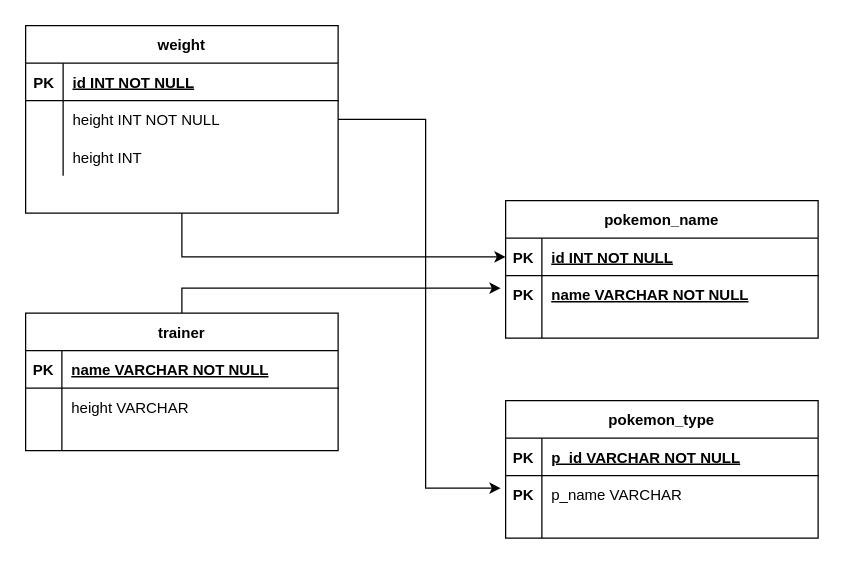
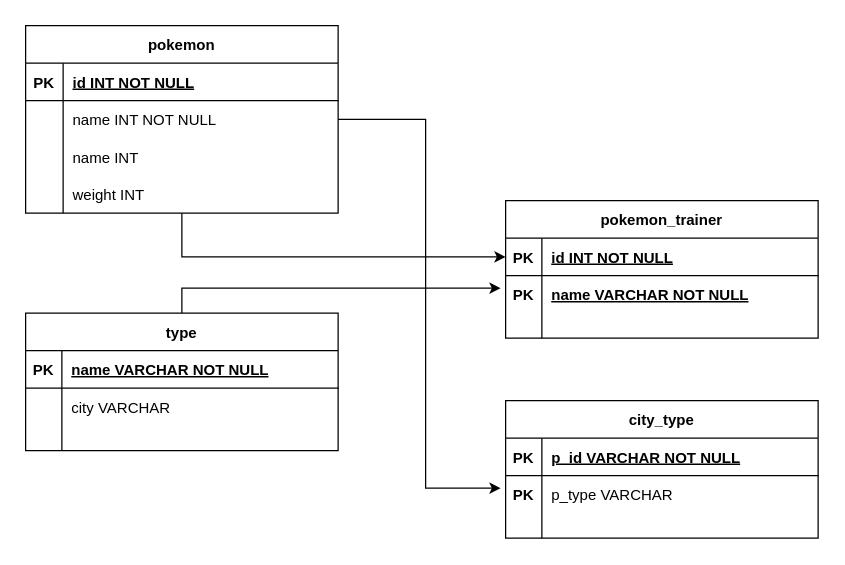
- <mxCell id="4" value="weight" style="shape=table;startSize=30;container=1;collapsible=1;childLayout=tableLayout;fixedRows=1;rowLines=0;fontStyle=1;align=center;resizeLast=1;" vertex="1" parent="1"><mxGeometry x="20" y="20" width="250" height="150" as="geometry" /></mxCell>
+ <mxCell id="4" value="pokemon" style="shape=table;startSize=30;container=1;collapsible=1;childLayout=tableLayout;fixedRows=1;rowLines=0;fontStyle=1;align=center;resizeLast=1;" vertex="1" parent="1"><mxGeometry x="20" y="20" width="250" height="150" as="geometry" /></mxCell>
- <mxCell id="10" value="height INT NOT NULL" style="shape=partialRectangle;overflow=hidden;connectable=0;fillColor=none;top=0;left=0;bottom=0;right=0;align=left;spacingLeft=6;" vertex="1" parent="8"><mxGeometry x="30" width="220" height="30" as="geometry"><mxRectangle width="220" height="30" as="alternateBounds" /></mxGeometry></mxCell>
+ <mxCell id="10" value="name INT NOT NULL" style="shape=partialRectangle;overflow=hidden;connectable=0;fillColor=none;top=0;left=0;bottom=0;right=0;align=left;spacingLeft=6;" vertex="1" parent="8"><mxGeometry x="30" width="220" height="30" as="geometry"><mxRectangle width="220" height="30" as="alternateBounds" /></mxGeometry></mxCell>
- <mxCell id="13" value="height INT" style="shape=partialRectangle;overflow=hidden;connectable=0;fillColor=none;top=0;left=0;bottom=0;right=0;align=left;spacingLeft=6;" vertex="1" parent="11"><mxGeometry x="30" width="220" height="30" as="geometry"><mxRectangle width="220" height="30" as="alternateBounds" /></mxGeometry></mxCell>
+ <mxCell id="13" value="name INT" style="shape=partialRectangle;overflow=hidden;connectable=0;fillColor=none;top=0;left=0;bottom=0;right=0;align=left;spacingLeft=6;" vertex="1" parent="11"><mxGeometry x="30" width="220" height="30" as="geometry"><mxRectangle width="220" height="30" as="alternateBounds" /></mxGeometry></mxCell>
+ <mxCell id="16" value="weight INT" style="shape=partialRectangle;overflow=hidden;connectable=0;fillColor=none;top=0;left=0;bottom=0;right=0;align=left;spacingLeft=6;" vertex="1" parent="14"><mxGeometry x="30" width="220" height="30" as="geometry"><mxRectangle width="220" height="30" as="alternateBounds" /></mxGeometry></mxCell>
- <mxCell id="28" value="pokemon_name" style="shape=table;startSize=30;container=1;collapsible=1;childLayout=tableLayout;fixedRows=1;rowLines=0;fontStyle=1;align=center;resizeLast=1;verticalAlign=middle;" vertex="1" parent="1"><mxGeometry x="404" y="160" width="250" height="110" as="geometry" /></mxCell>
+ <mxCell id="28" value="pokemon_trainer" style="shape=table;startSize=30;container=1;collapsible=1;childLayout=tableLayout;fixedRows=1;rowLines=0;fontStyle=1;align=center;resizeLast=1;verticalAlign=middle;" vertex="1" parent="1"><mxGeometry x="404" y="160" width="250" height="110" as="geometry" /></mxCell>
- <mxCell id="18" value="trainer" style="shape=table;startSize=30;container=1;collapsible=1;childLayout=tableLayout;fixedRows=1;rowLines=0;fontStyle=1;align=center;resizeLast=1;" vertex="1" parent="1"><mxGeometry x="20" y="250" width="250" height="110" as="geometry" /></mxCell>
+ <mxCell id="18" value="type" style="shape=table;startSize=30;container=1;collapsible=1;childLayout=tableLayout;fixedRows=1;rowLines=0;fontStyle=1;align=center;resizeLast=1;" vertex="1" parent="1"><mxGeometry x="20" y="250" width="250" height="110" as="geometry" /></mxCell>
- <mxCell id="24" value="height VARCHAR" style="shape=partialRectangle;overflow=hidden;connectable=0;fillColor=none;top=0;left=0;bottom=0;right=0;align=left;spacingLeft=6;" vertex="1" parent="22"><mxGeometry x="29" width="221" height="30" as="geometry"><mxRectangle width="221" height="30" as="alternateBounds" /></mxGeometry></mxCell>
+ <mxCell id="24" value="city VARCHAR" style="shape=partialRectangle;overflow=hidden;connectable=0;fillColor=none;top=0;left=0;bottom=0;right=0;align=left;spacingLeft=6;" vertex="1" parent="22"><mxGeometry x="29" width="221" height="30" as="geometry"><mxRectangle width="221" height="30" as="alternateBounds" /></mxGeometry></mxCell>
- <mxCell id="39" value="pokemon_type" style="shape=table;startSize=30;container=1;collapsible=1;childLayout=tableLayout;fixedRows=1;rowLines=0;fontStyle=1;align=center;resizeLast=1;" vertex="1" parent="1"><mxGeometry x="404" y="320" width="250" height="110" as="geometry" /></mxCell>
+ <mxCell id="39" value="city_type" style="shape=table;startSize=30;container=1;collapsible=1;childLayout=tableLayout;fixedRows=1;rowLines=0;fontStyle=1;align=center;resizeLast=1;" vertex="1" parent="1"><mxGeometry x="404" y="320" width="250" height="110" as="geometry" /></mxCell>
- <mxCell id="45" value="p_name VARCHAR" style="shape=partialRectangle;overflow=hidden;connectable=0;fillColor=none;top=0;left=0;bottom=0;right=0;align=left;spacingLeft=6;" vertex="1" parent="43"><mxGeometry x="29" width="221" height="30" as="geometry"><mxRectangle width="221" height="30" as="alternateBounds" /></mxGeometry></mxCell>
+ <mxCell id="45" value="p_type VARCHAR" style="shape=partialRectangle;overflow=hidden;connectable=0;fillColor=none;top=0;left=0;bottom=0;right=0;align=left;spacingLeft=6;" vertex="1" parent="43"><mxGeometry x="29" width="221" height="30" as="geometry"><mxRectangle width="221" height="30" as="alternateBounds" /></mxGeometry></mxCell>
